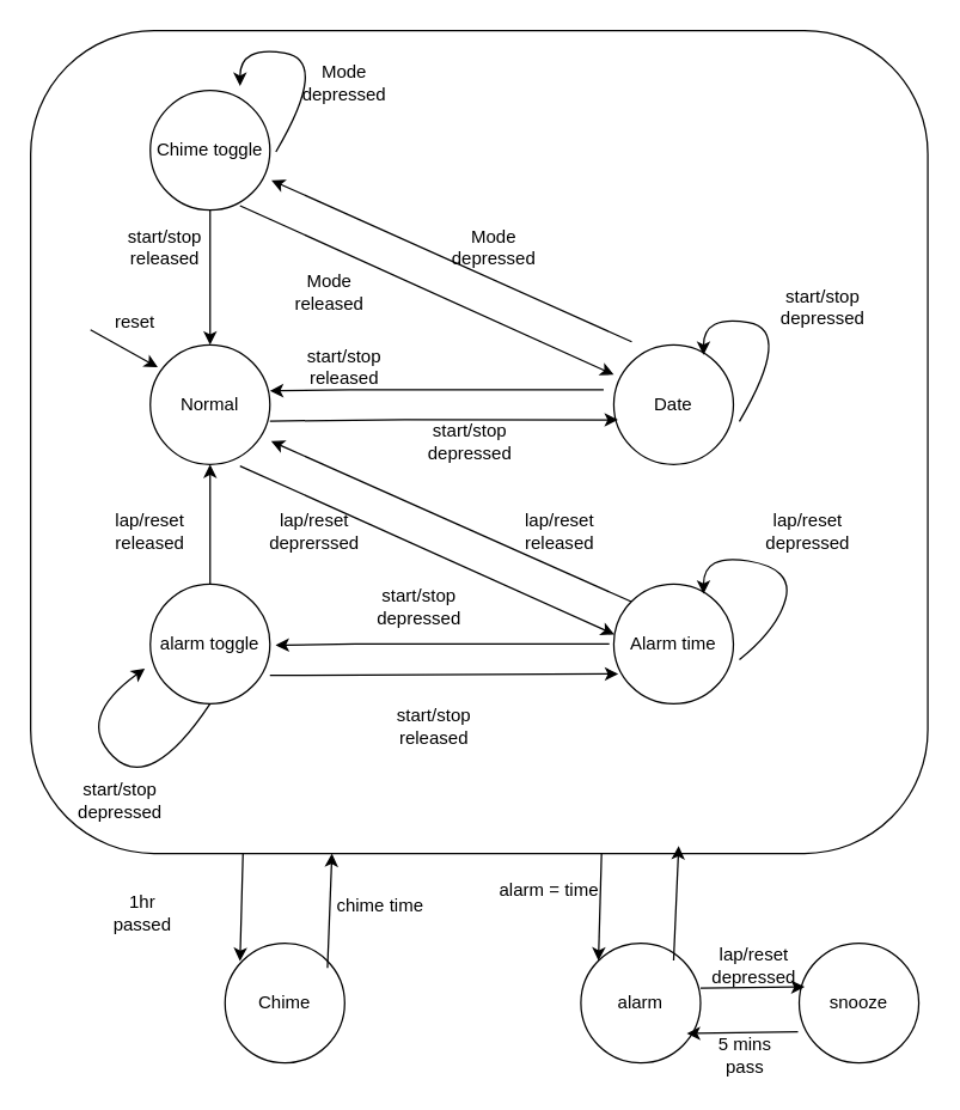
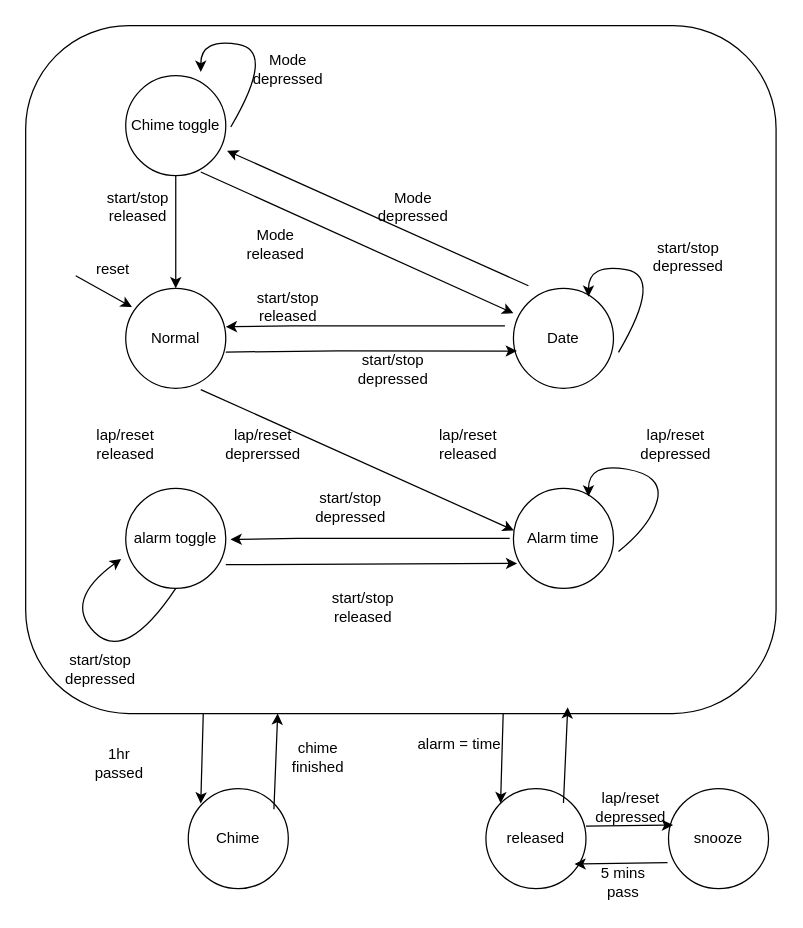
- <mxCell id="14" value="" style="endArrow=classic;html=1;rounded=0;exitX=0;exitY=0;exitDx=0;exitDy=0;entryX=1.01;entryY=0.805;entryDx=0;entryDy=0;entryPerimeter=0;" parent="1" source="6" target="3" edge="1"><mxGeometry width="50" height="50" relative="1" as="geometry"><mxPoint x="170" y="321" as="sourcePoint" /><mxPoint x="420" y="440" as="targetPoint" /></mxGeometry></mxCell>
- <mxCell id="23" value="" style="endArrow=classic;html=1;rounded=0;entryX=0.5;entryY=1;entryDx=0;entryDy=0;exitX=0.5;exitY=0;exitDx=0;exitDy=0;" parent="1" source="5" target="3" edge="1"><mxGeometry width="50" height="50" relative="1" as="geometry"><mxPoint x="130" y="390" as="sourcePoint" /><mxPoint x="180" y="340" as="targetPoint" /></mxGeometry></mxCell>
- <mxCell id="49" value="chime time" style="text;html=1;align=center;verticalAlign=middle;whiteSpace=wrap;rounded=0;" parent="1" vertex="1"><mxGeometry x="224" y="590" width="60" height="30" as="geometry" /></mxCell>
+ <mxCell id="49" value="chime finished" style="text;html=1;align=center;verticalAlign=middle;whiteSpace=wrap;rounded=0;" parent="1" vertex="1"><mxGeometry x="224" y="590" width="60" height="30" as="geometry" /></mxCell>
- <mxCell id="29" value="alarm" style="ellipse;whiteSpace=wrap;html=1;aspect=fixed;" parent="1" vertex="1"><mxGeometry x="388" y="630" width="80" height="80" as="geometry" /></mxCell>
+ <mxCell id="29" value="released" style="ellipse;whiteSpace=wrap;html=1;aspect=fixed;" parent="1" vertex="1"><mxGeometry x="388" y="630" width="80" height="80" as="geometry" /></mxCell>
